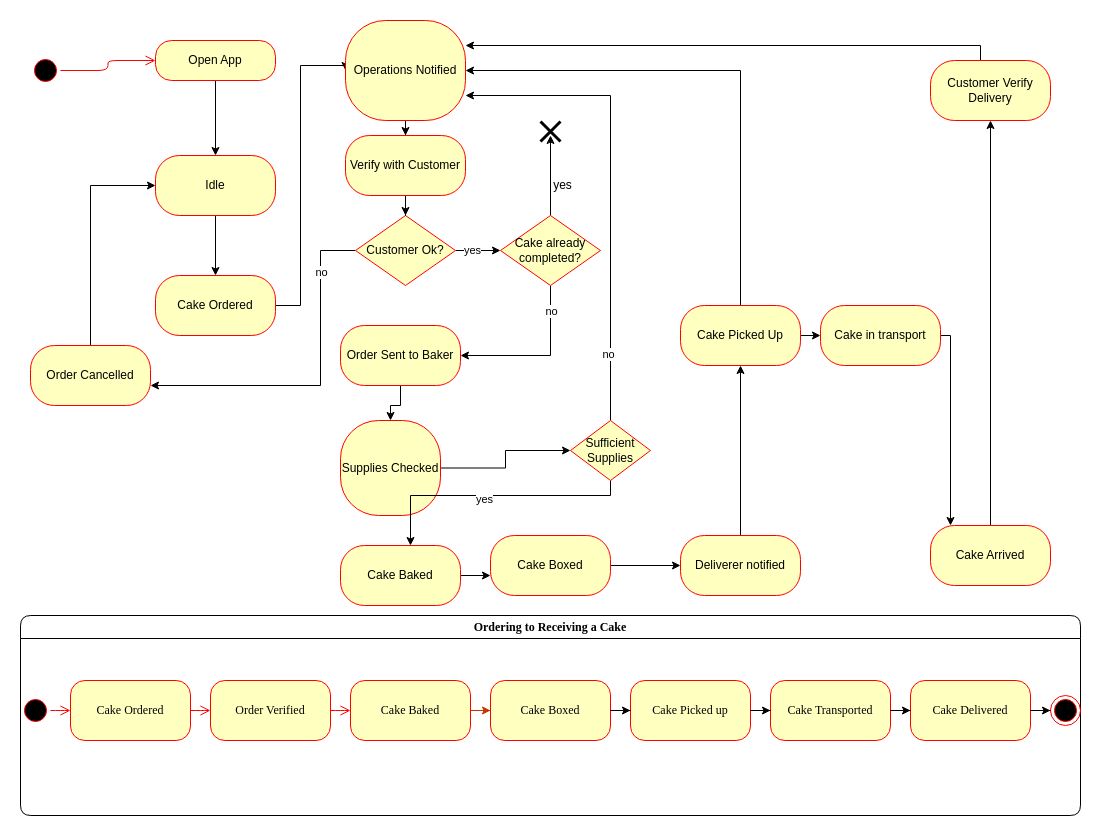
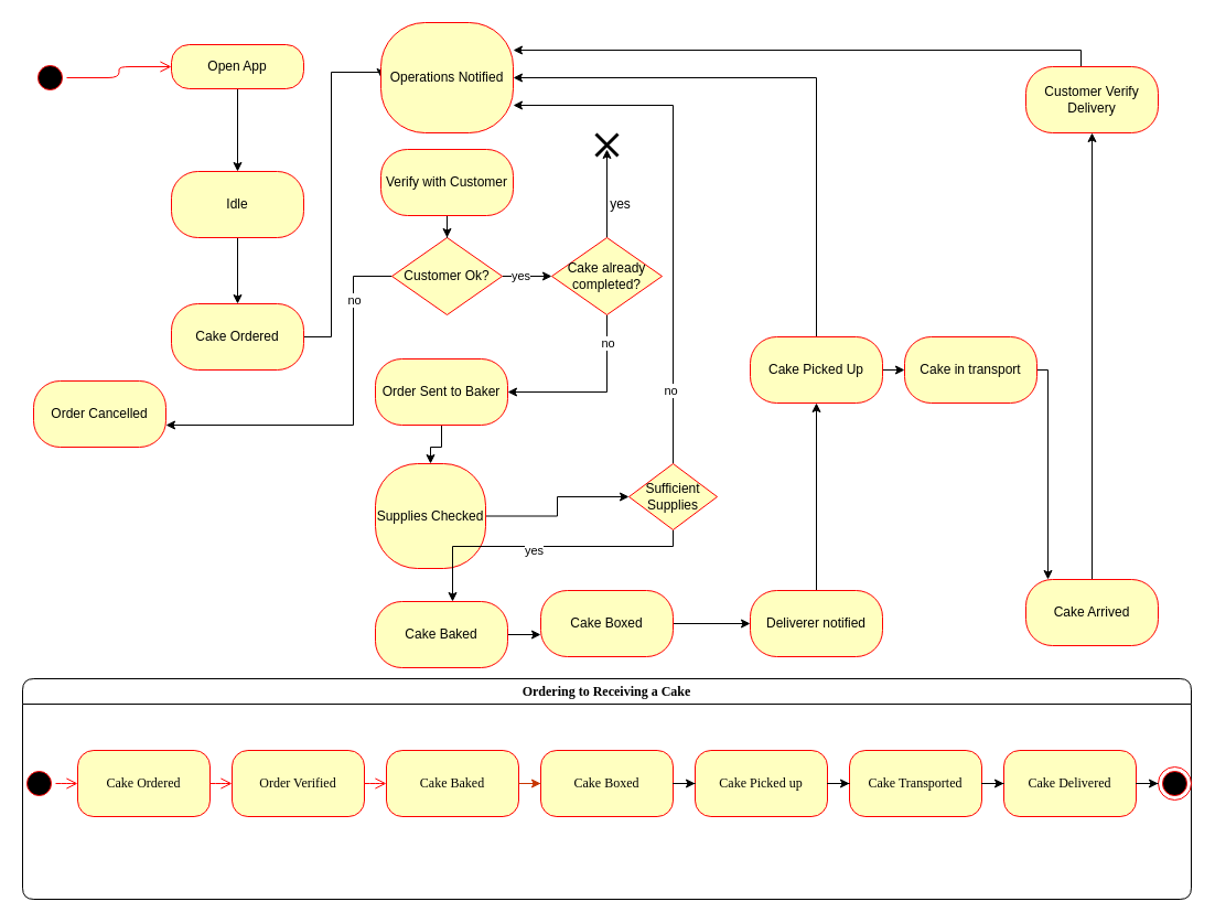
- <mxCell id="44" value="" style="edgeStyle=orthogonalEdgeStyle;rounded=0;orthogonalLoop=1;jettySize=auto;html=1;" edge="1" parent="1" source="45" target="60"><mxGeometry relative="1" as="geometry" /></mxCell>
- <mxCell id="33" value="" style="edgeStyle=orthogonalEdgeStyle;rounded=0;orthogonalLoop=1;jettySize=auto;html=1;entryX=0;entryY=0.5;entryDx=0;entryDy=0;" edge="1" parent="1" source="34" target="25"><mxGeometry relative="1" as="geometry"><mxPoint x="140" y="175" as="targetPoint" /><Array as="points"><mxPoint x="90" y="185" /></Array></mxGeometry></mxCell>
